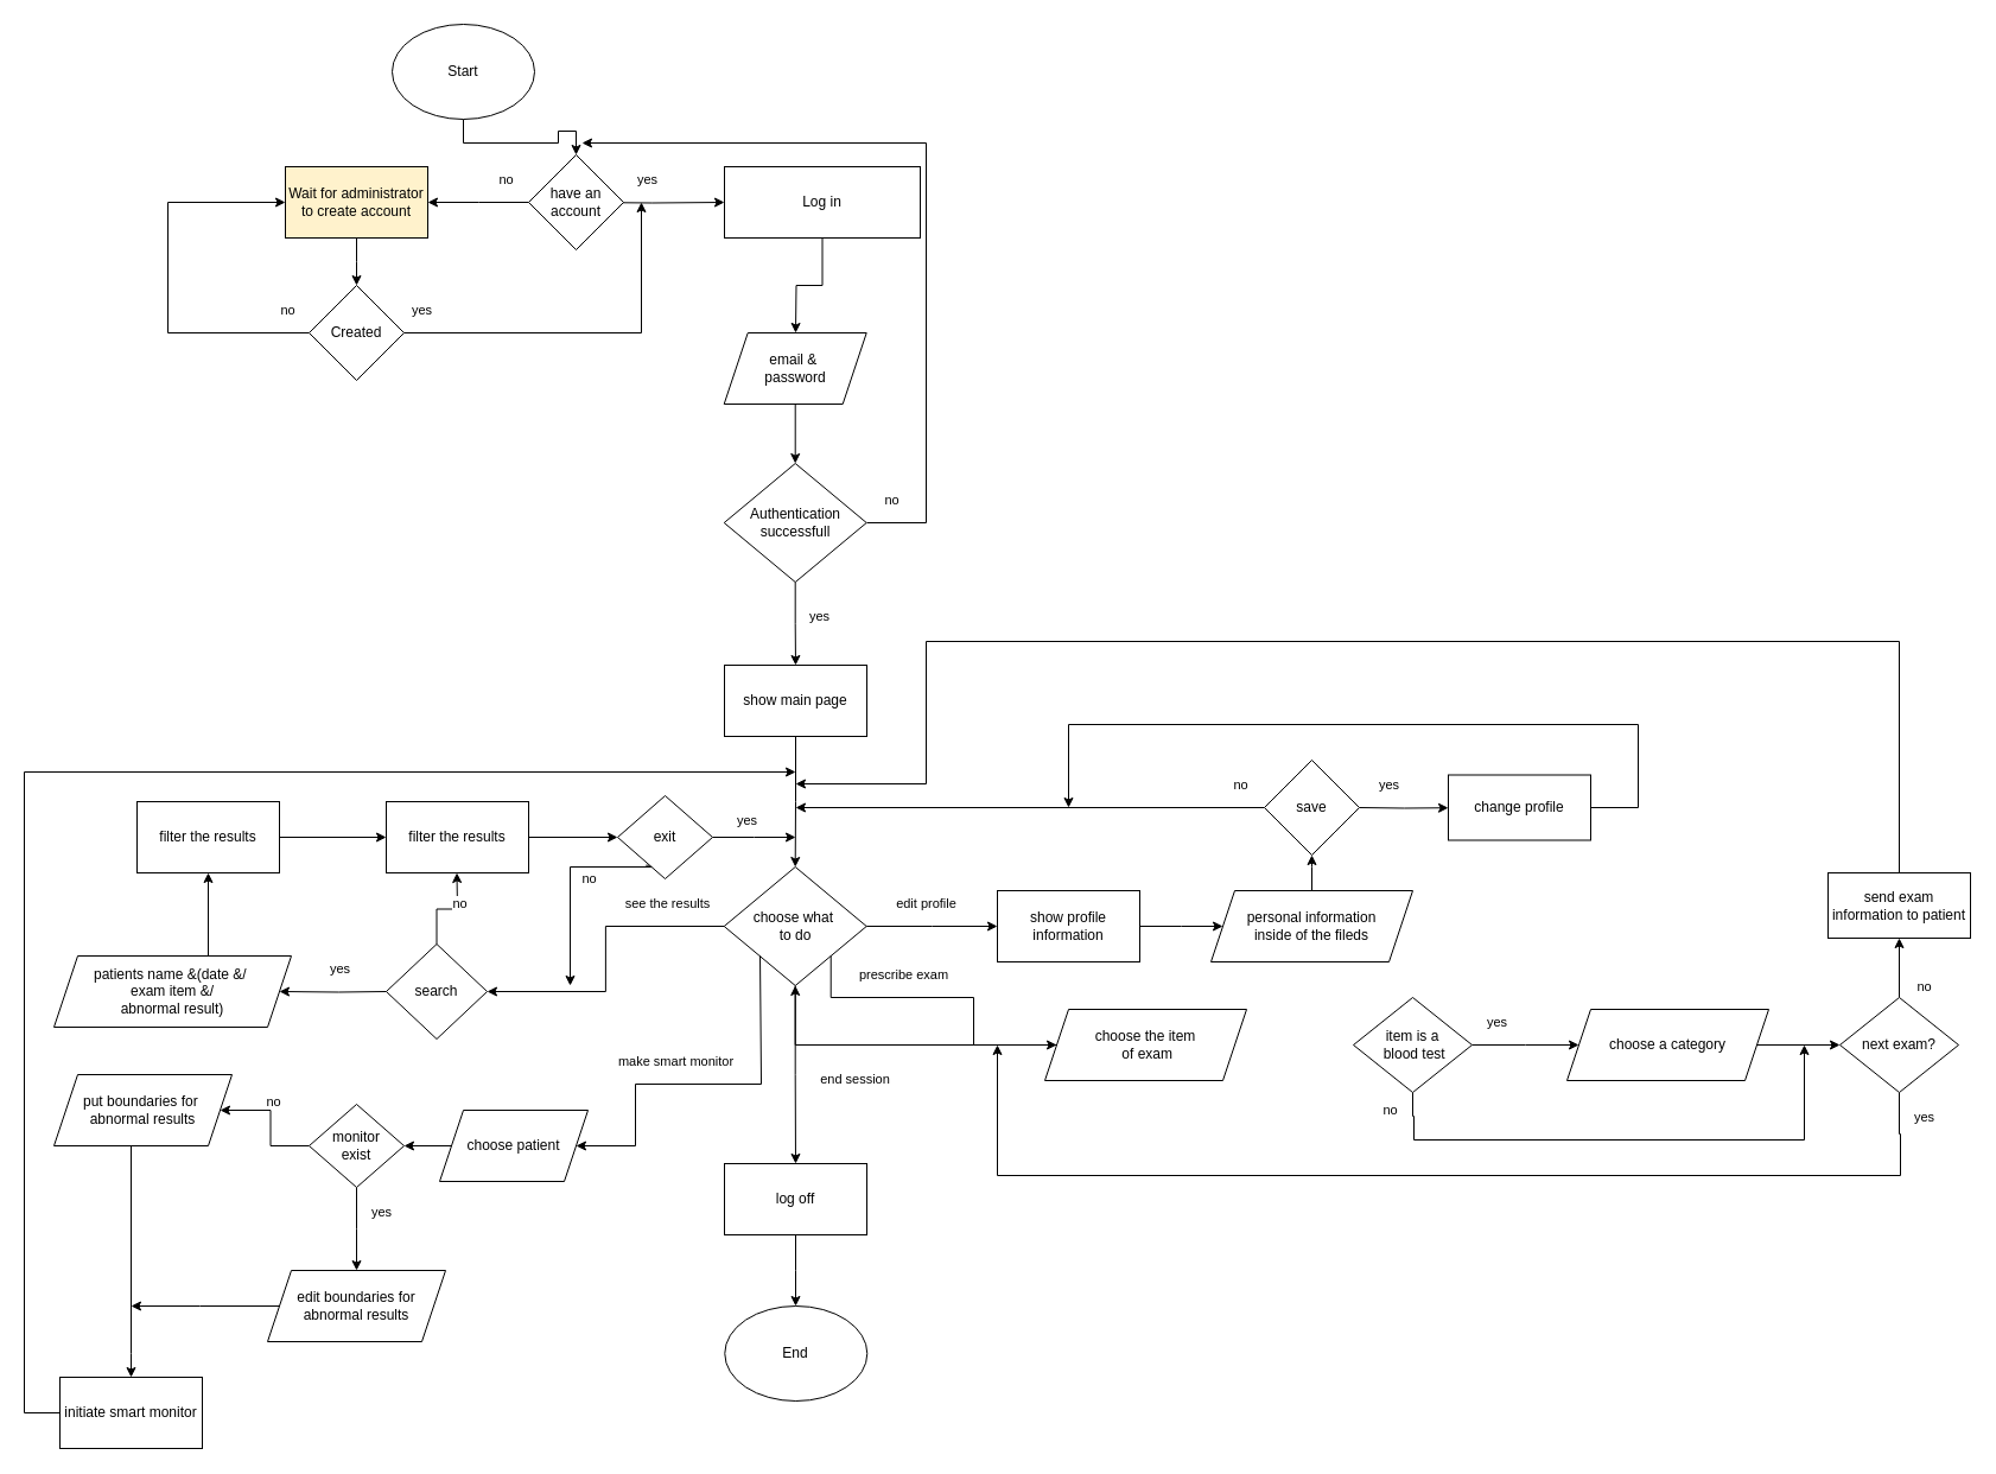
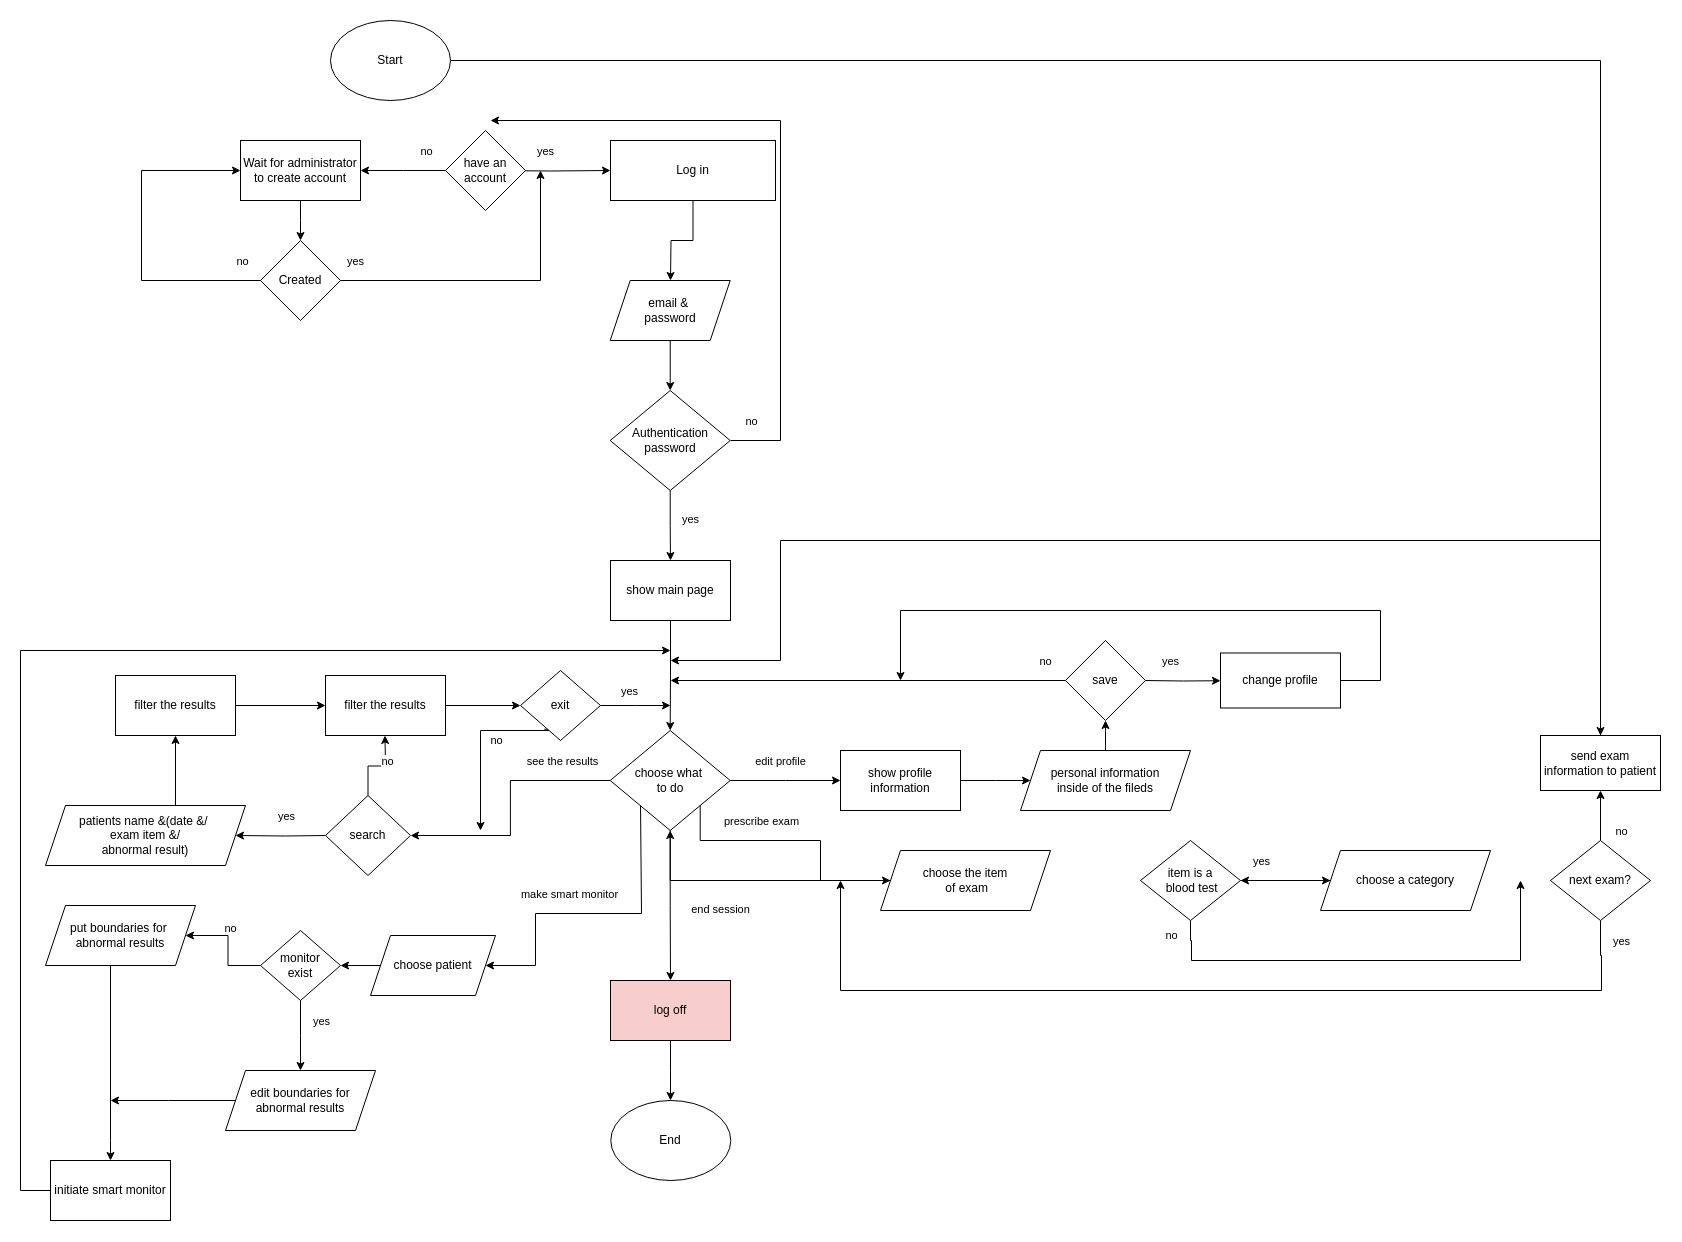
- <mxCell id="4" style="edgeStyle=orthogonalEdgeStyle;rounded=0;orthogonalLoop=1;jettySize=auto;html=1;entryX=0.5;entryY=0;entryDx=0;entryDy=0;" parent="1" source="5" target="11" edge="1"><mxGeometry relative="1" as="geometry" /></mxCell>
+ <mxCell id="4" style="edgeStyle=orthogonalEdgeStyle;rounded=0;orthogonalLoop=1;jettySize=auto;html=1;" parent="1" source="5" target="83" edge="1"><mxGeometry relative="1" as="geometry" /></mxCell>
- <mxCell id="3" value="Wait for administrator to create account" style="rounded=0;whiteSpace=wrap;html=1;fillColor=#fff2cc;" parent="1" vertex="1"><mxGeometry x="240" y="140" width="120" height="60" as="geometry" /></mxCell>
+ <mxCell id="3" value="Wait for administrator to create account" style="rounded=0;whiteSpace=wrap;html=1;" parent="1" vertex="1"><mxGeometry x="240" y="140" width="120" height="60" as="geometry" /></mxCell>
- <mxCell id="23" value="&lt;div&gt;Authentication&lt;/div&gt;&lt;div&gt;successfull&lt;br&gt;&lt;/div&gt;" style="rhombus;whiteSpace=wrap;html=1;" parent="1" vertex="1"><mxGeometry x="609.71" y="390" width="120" height="100" as="geometry" /></mxCell>
+ <mxCell id="23" value="&lt;div&gt;Authentication&lt;/div&gt;&lt;div&gt;password&lt;br&gt;&lt;/div&gt;" style="rhombus;whiteSpace=wrap;html=1;" parent="1" vertex="1"><mxGeometry x="609.71" y="390" width="120" height="100" as="geometry" /></mxCell>
- <mxCell id="75" style="edgeStyle=orthogonalEdgeStyle;rounded=0;orthogonalLoop=1;jettySize=auto;html=1;" parent="1" source="76" target="82" edge="1"><mxGeometry relative="1" as="geometry" /></mxCell>
+ <mxCell id="75" style="edgeStyle=orthogonalEdgeStyle;rounded=0;orthogonalLoop=1;jettySize=auto;html=1;" parent="1" source="76" target="74" edge="1"><mxGeometry relative="1" as="geometry" /></mxCell>
- <mxCell id="36" value="log off" style="rounded=0;whiteSpace=wrap;html=1;" parent="1" vertex="1"><mxGeometry x="610" y="980" width="120" height="60" as="geometry" /></mxCell>
+ <mxCell id="36" value="log off" style="rounded=0;whiteSpace=wrap;html=1;fillColor=#f8cecc;" parent="1" vertex="1"><mxGeometry x="610" y="980" width="120" height="60" as="geometry" /></mxCell>
